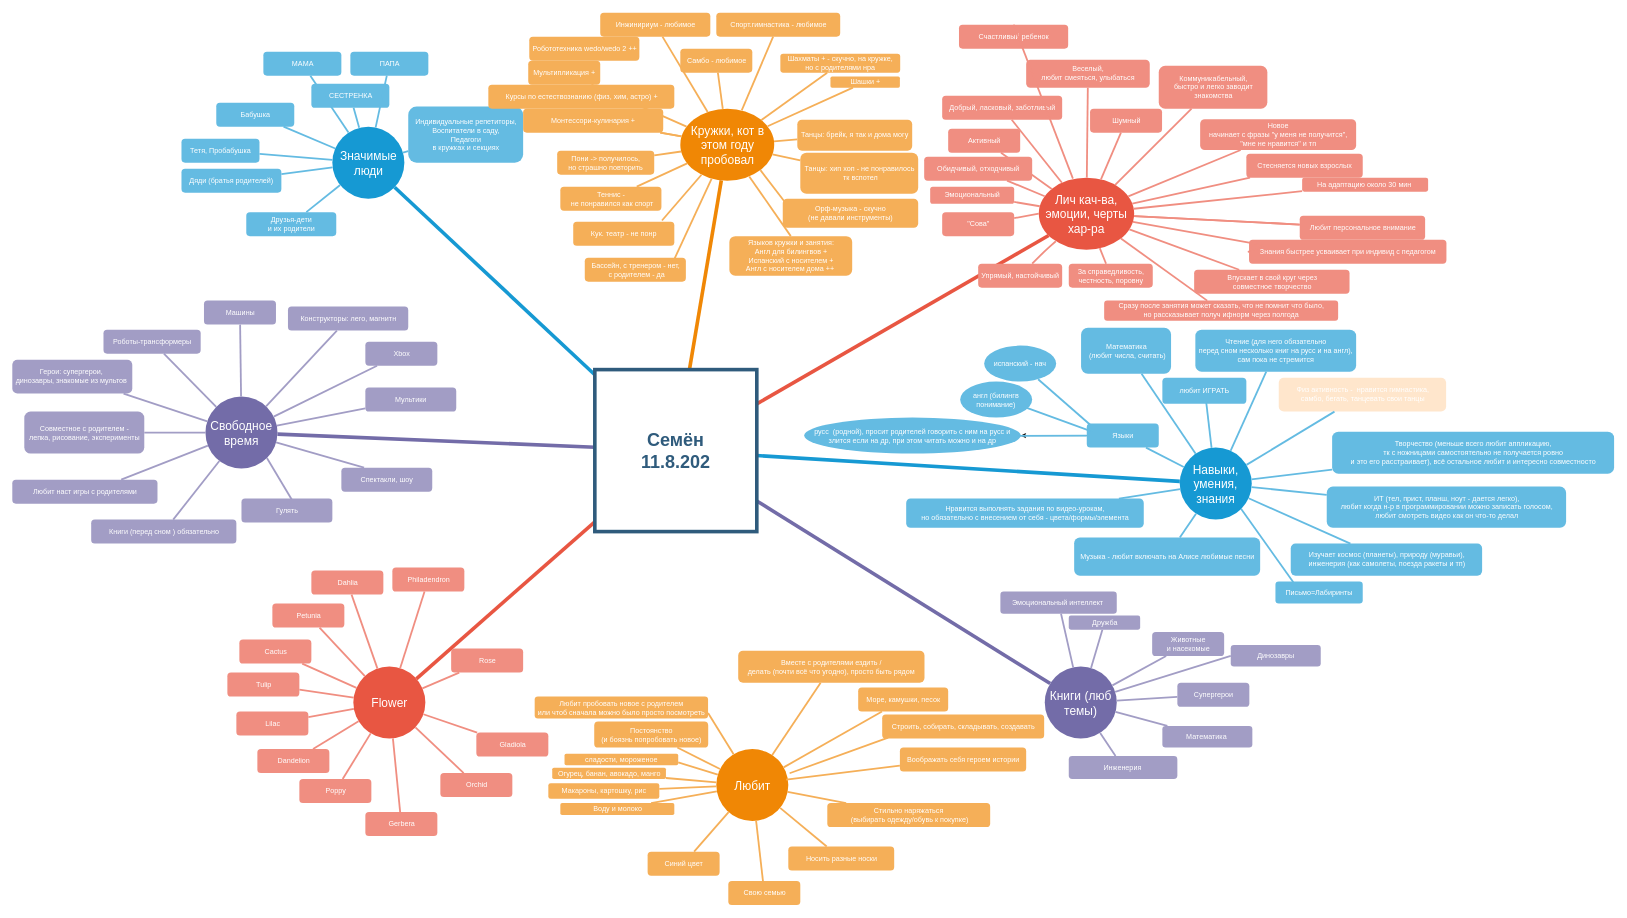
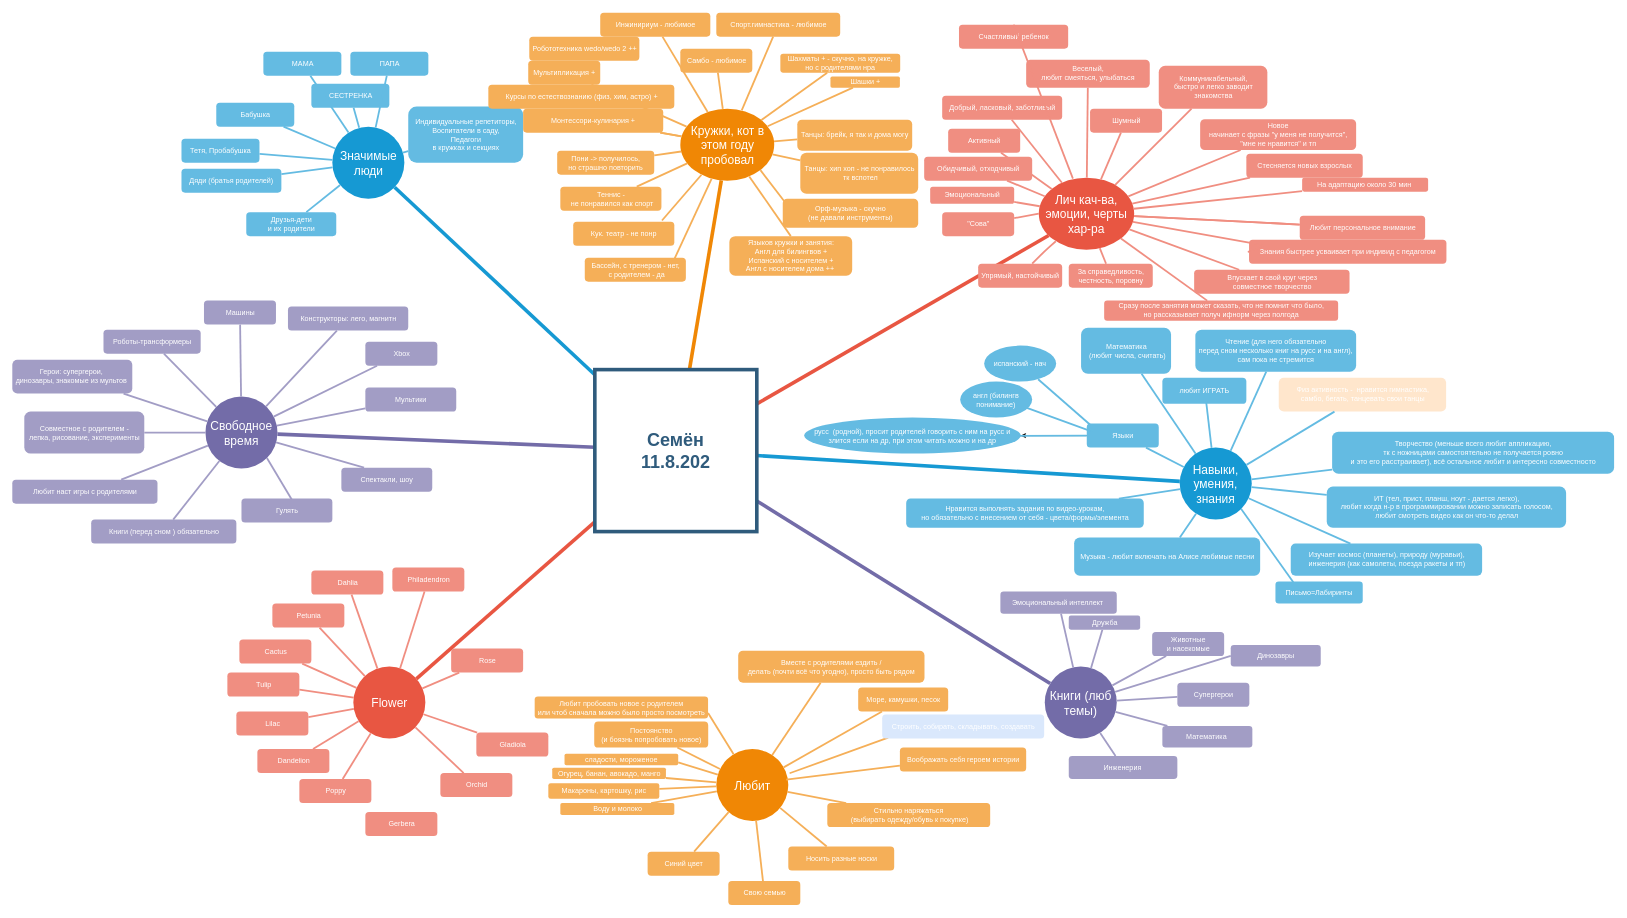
- <mxCell id="221" value="Строить, собирать, складывать, создавать" style="rounded=1;fillColor=#f5af58;strokeColor=none;strokeWidth=3;shadow=0;html=1;fontColor=#FFFFFF;" vertex="1" parent="1"><mxGeometry x="1470" y="1190.5" width="270" height="40" as="geometry" /></mxCell>
+ <mxCell id="221" value="Строить, собирать, складывать, создавать" style="rounded=1;fillColor=#dae8fc;strokeColor=none;strokeWidth=3;shadow=0;html=1;fontColor=#FFFFFF;" vertex="1" parent="1"><mxGeometry x="1470" y="1190.5" width="270" height="40" as="geometry" /></mxCell>
- <mxCell id="147" value="" style="edgeStyle=none;endArrow=none;strokeWidth=3;strokeColor=#F08E81;html=1;" parent="1" source="8" target="134" edge="1"><mxGeometry x="188.5" y="51.5" width="100" height="100" as="geometry"><mxPoint x="218.5" y="90.5" as="sourcePoint" /><mxPoint x="318.5" y="-9.5" as="targetPoint" /></mxGeometry></mxCell>
